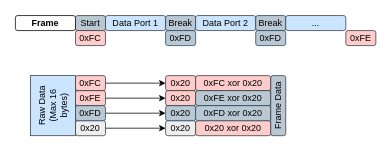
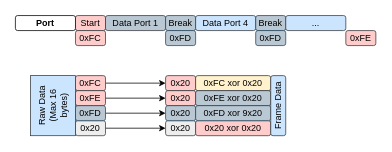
- <mxCell id="3" value="Frame" style="rounded=1;whiteSpace=wrap;html=1;fontStyle=1" parent="1" vertex="1"><mxGeometry x="20" y="20" width="80" height="20" as="geometry" /></mxCell>
+ <mxCell id="3" value="Port" style="rounded=1;whiteSpace=wrap;html=1;fontStyle=1" parent="1" vertex="1"><mxGeometry x="20" y="20" width="80" height="20" as="geometry" /></mxCell>
- <mxCell id="2" value="Start" style="rounded=1;whiteSpace=wrap;html=1;fillColor=#bac8d3;strokeColor=#36393d;" parent="1" vertex="1"><mxGeometry x="100" y="20" width="40" height="20" as="geometry" /></mxCell>
+ <mxCell id="2" value="Start" style="rounded=1;whiteSpace=wrap;html=1;fillColor=#ffcccc;strokeColor=#36393d;" parent="1" vertex="1"><mxGeometry x="100" y="20" width="40" height="20" as="geometry" /></mxCell>
- <mxCell id="4" value="Data Port 1" style="rounded=1;whiteSpace=wrap;html=1;fillColor=#cce5ff;strokeColor=#36393d;" parent="1" vertex="1"><mxGeometry x="140" y="20" width="80" height="20" as="geometry" /></mxCell>
+ <mxCell id="4" value="Data Port 1" style="rounded=1;whiteSpace=wrap;html=1;fillColor=#bac8d3;strokeColor=#36393d;" parent="1" vertex="1"><mxGeometry x="140" y="20" width="80" height="20" as="geometry" /></mxCell>
- <mxCell id="18" value="Data Port 2" style="rounded=1;whiteSpace=wrap;html=1;fillColor=#cce5ff;strokeColor=#36393d;" vertex="1" parent="1"><mxGeometry x="260" y="20" width="80" height="20" as="geometry" /></mxCell>
+ <mxCell id="18" value="Data Port 4" style="rounded=1;whiteSpace=wrap;html=1;fillColor=#cce5ff;strokeColor=#36393d;" vertex="1" parent="1"><mxGeometry x="260" y="20" width="80" height="20" as="geometry" /></mxCell>
- <mxCell id="12" value="0xFC xor 0x20" style="rounded=1;whiteSpace=wrap;html=1;fillColor=#ffcccc;strokeColor=#36393d;" parent="1" vertex="1"><mxGeometry x="260" y="100" width="100" height="20" as="geometry" /></mxCell>
+ <mxCell id="12" value="0xFC xor 0x20" style="rounded=1;whiteSpace=wrap;html=1;fillColor=#fff2cc;strokeColor=#36393d;" parent="1" vertex="1"><mxGeometry x="260" y="100" width="100" height="20" as="geometry" /></mxCell>
- <mxCell id="30" value="Frame Data" style="rounded=1;whiteSpace=wrap;html=1;fillColor=#bac8d3;strokeColor=#36393d;horizontal=0;verticalAlign=middle;" vertex="1" parent="1"><mxGeometry x="360" y="100" width="20" height="80" as="geometry" /></mxCell>
+ <mxCell id="30" value="Frame Data" style="rounded=1;whiteSpace=wrap;html=1;fillColor=#cce5ff;strokeColor=#36393d;horizontal=0;verticalAlign=middle;" vertex="1" parent="1"><mxGeometry x="360" y="100" width="20" height="80" as="geometry" /></mxCell>
- <mxCell id="28" value="0xFD xor 0x20" style="rounded=1;whiteSpace=wrap;html=1;fillColor=#bac8d3;strokeColor=#23445d;" vertex="1" parent="1"><mxGeometry x="260" y="140" width="100" height="20" as="geometry" /></mxCell>
+ <mxCell id="28" value="0xFD xor 9x20" style="rounded=1;whiteSpace=wrap;html=1;fillColor=#bac8d3;strokeColor=#23445d;" vertex="1" parent="1"><mxGeometry x="260" y="140" width="100" height="20" as="geometry" /></mxCell>
